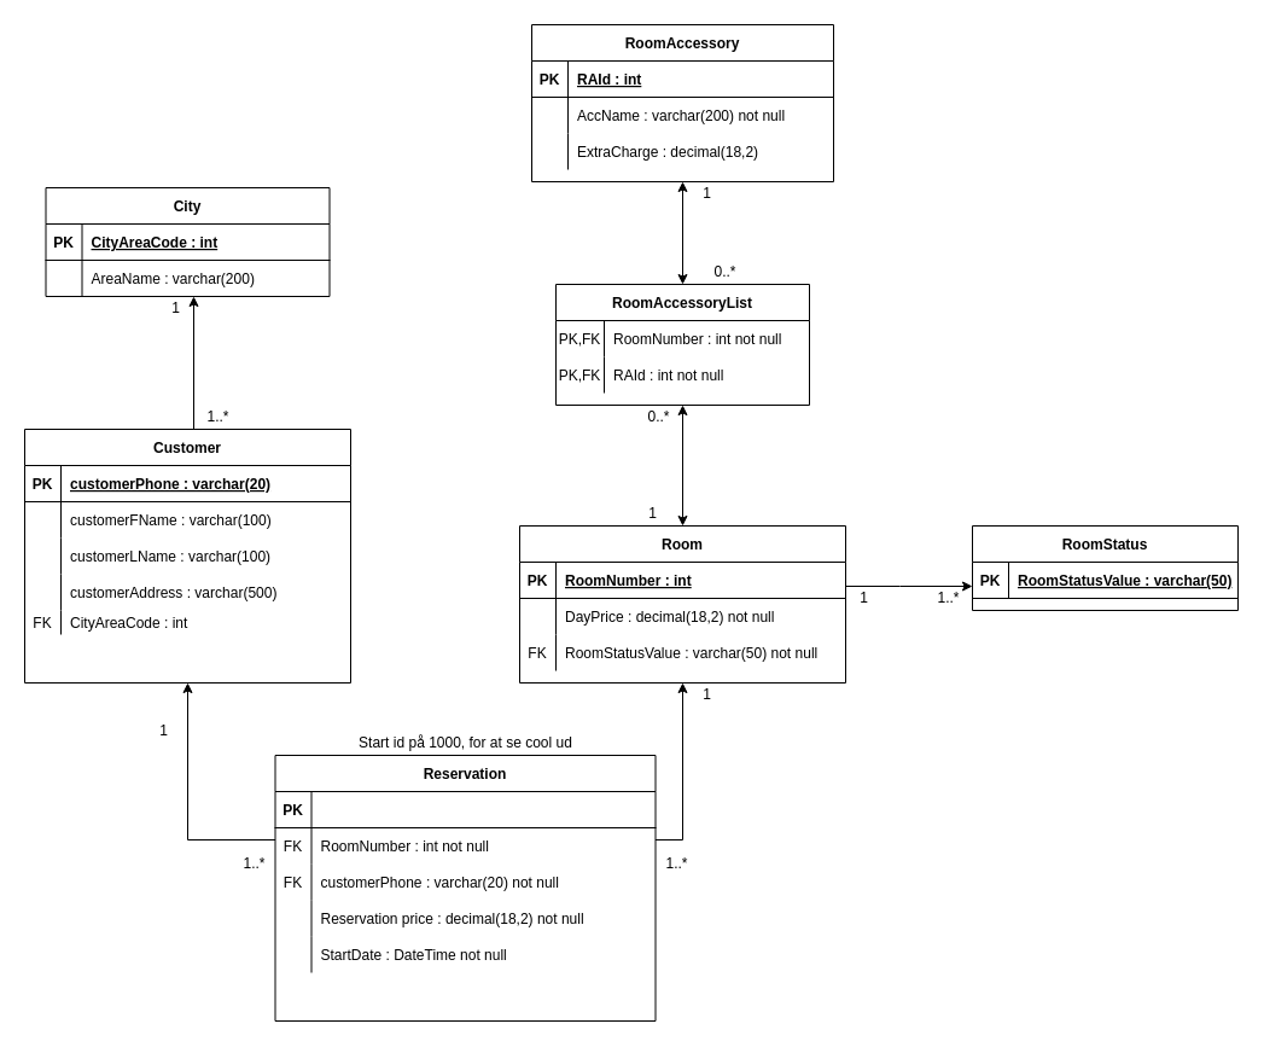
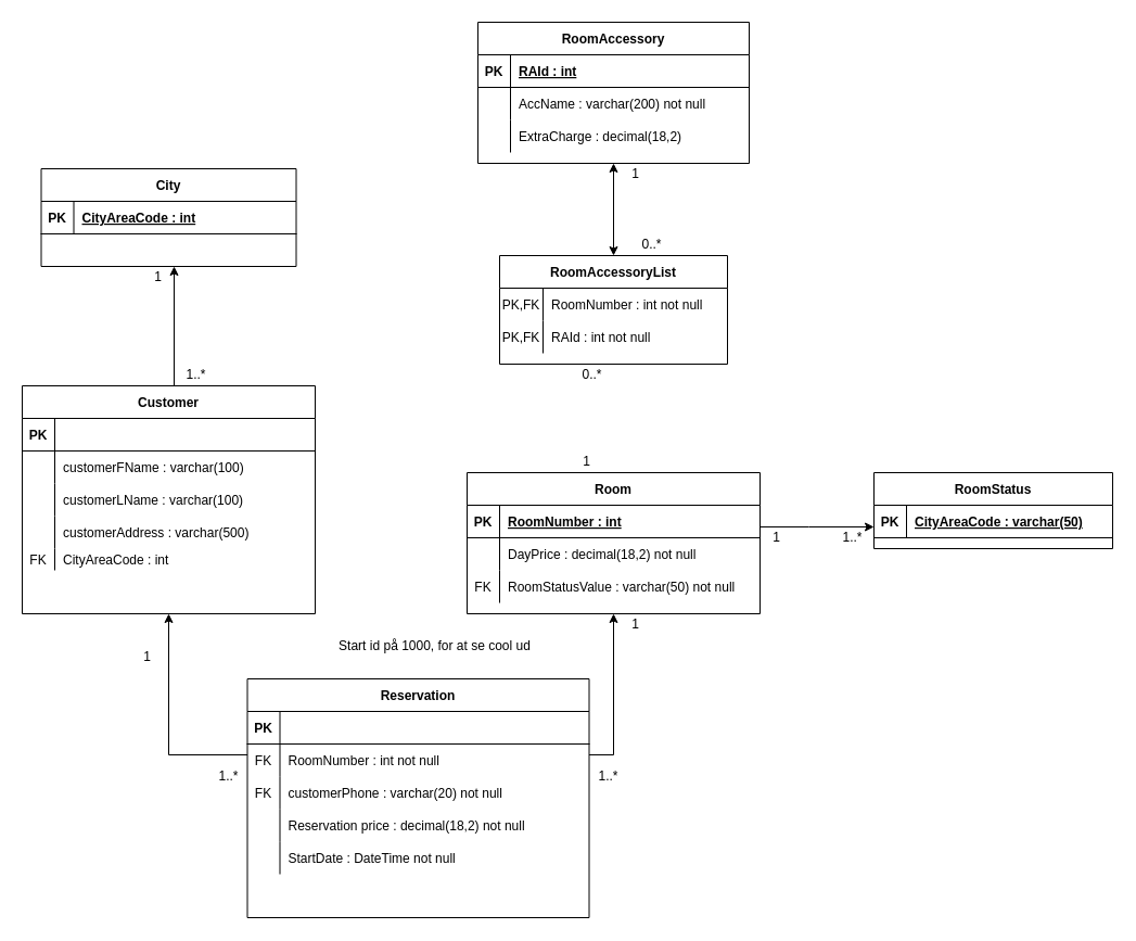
- <mxCell id="76" value="AreaName : varchar(200)" style="shape=partialRectangle;connectable=0;fillColor=none;top=0;left=0;bottom=0;right=0;align=left;spacingLeft=6;overflow=hidden;" vertex="1" parent="74"><mxGeometry x="30" width="205" height="30" as="geometry" /></mxCell>
- <mxCell id="23" style="edgeStyle=orthogonalEdgeStyle;rounded=0;orthogonalLoop=1;jettySize=auto;html=1;exitX=0.5;exitY=1;exitDx=0;exitDy=0;startArrow=classic;startFill=1;" edge="1" parent="1" source="24" target="2"><mxGeometry relative="1" as="geometry"><Array as="points"><mxPoint x="565" y="435" /><mxPoint x="565" y="435" /></Array></mxGeometry></mxCell>
- <mxCell id="36" value="customerPhone : varchar(20)" style="shape=partialRectangle;connectable=0;fillColor=none;top=0;left=0;bottom=0;right=0;align=left;spacingLeft=6;fontStyle=5;overflow=hidden;" vertex="1" parent="34"><mxGeometry x="30" width="240" height="30" as="geometry" /></mxCell>
- <mxCell id="80" value="RoomStatusValue : varchar(50)" style="shape=partialRectangle;connectable=0;fillColor=none;top=0;left=0;bottom=0;right=0;align=left;spacingLeft=6;fontStyle=5;overflow=hidden;" vertex="1" parent="78"><mxGeometry x="30" width="190" height="30" as="geometry" /></mxCell>
+ <mxCell id="80" value="CityAreaCode : varchar(50)" style="shape=partialRectangle;connectable=0;fillColor=none;top=0;left=0;bottom=0;right=0;align=left;spacingLeft=6;fontStyle=5;overflow=hidden;" vertex="1" parent="78"><mxGeometry x="30" width="190" height="30" as="geometry" /></mxCell>
- <mxCell id="31" value="Start id på 1000, for at se cool ud" style="text;html=1;align=center;verticalAlign=middle;resizable=0;points=[];autosize=1;" vertex="1" parent="1"><mxGeometry x="290" y="605" width="190" height="20" as="geometry" /></mxCell>
+ <mxCell id="31" value="Start id på 1000, for at se cool ud" style="text;html=1;align=center;verticalAlign=middle;resizable=0;points=[];autosize=1;" vertex="1" parent="1"><mxGeometry x="305" y="585" width="190" height="20" as="geometry" /></mxCell>
